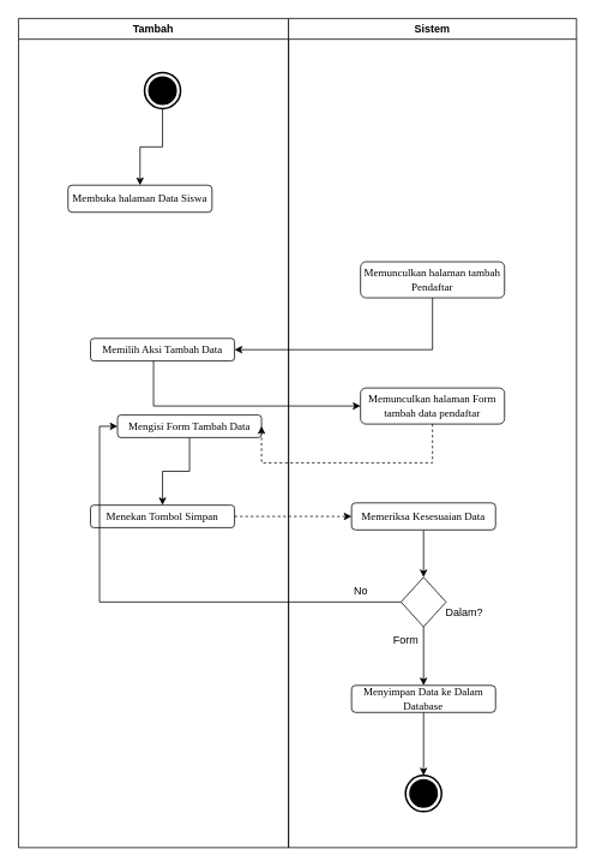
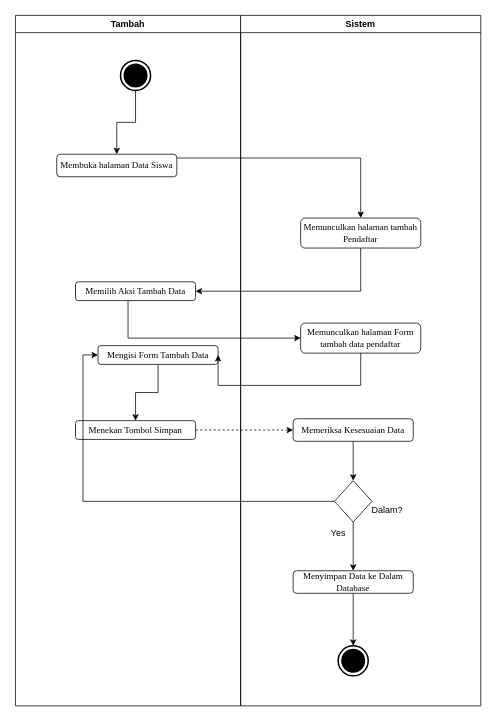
+ <mxCell id="23" style="edgeStyle=orthogonalEdgeStyle;rounded=0;orthogonalLoop=1;jettySize=auto;html=1;entryX=0.5;entryY=0;entryDx=0;entryDy=0;" edge="1" parent="1" source="5" target="11"><mxGeometry relative="1" as="geometry"><Array as="points"><mxPoint x="480" y="210" /></Array></mxGeometry></mxCell>
- <mxCell id="26" style="edgeStyle=orthogonalEdgeStyle;rounded=0;orthogonalLoop=1;jettySize=auto;html=1;entryX=1;entryY=0.5;entryDx=0;entryDy=0;dashed=1;" edge="1" parent="1" source="12" target="8"><mxGeometry relative="1" as="geometry"><Array as="points"><mxPoint x="480" y="513" /></Array></mxGeometry></mxCell>
+ <mxCell id="26" style="edgeStyle=orthogonalEdgeStyle;rounded=0;orthogonalLoop=1;jettySize=auto;html=1;entryX=1;entryY=0.5;entryDx=0;entryDy=0;" edge="1" parent="1" source="12" target="8"><mxGeometry relative="1" as="geometry"><Array as="points"><mxPoint x="480" y="513" /></Array></mxGeometry></mxCell>
- <mxCell id="18" value="No" style="text;html=1;align=center;verticalAlign=middle;resizable=0;points=[];autosize=1;strokeColor=none;fillColor=none;" vertex="1" parent="10"><mxGeometry x="60" y="620" width="40" height="30" as="geometry" /></mxCell>
- <mxCell id="21" value="Form" style="text;html=1;align=center;verticalAlign=middle;resizable=0;points=[];autosize=1;strokeColor=none;fillColor=none;" vertex="1" parent="10"><mxGeometry x="110" y="675" width="40" height="30" as="geometry" /></mxCell>
+ <mxCell id="21" value="Yes" style="text;html=1;align=center;verticalAlign=middle;resizable=0;points=[];autosize=1;strokeColor=none;fillColor=none;" vertex="1" parent="10"><mxGeometry x="110" y="675" width="40" height="30" as="geometry" /></mxCell>
